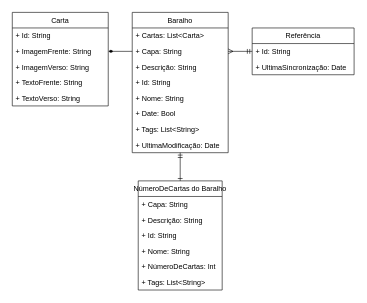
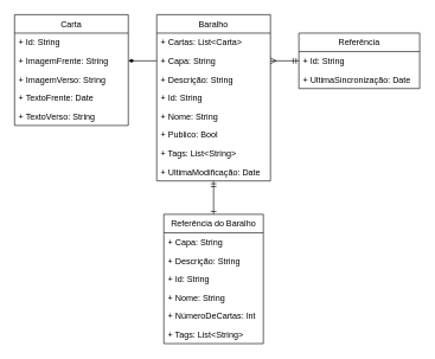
- <mxCell id="6" value="+ TextoFrente: String" style="text;strokeColor=none;fillColor=none;align=left;verticalAlign=top;spacingLeft=4;spacingRight=4;overflow=hidden;rotatable=0;points=[[0,0.5],[1,0.5]];portConstraint=eastwest;" parent="2" vertex="1"><mxGeometry y="104" width="160" height="26" as="geometry" /></mxCell>
+ <mxCell id="6" value="+ TextoFrente: Date" style="text;strokeColor=none;fillColor=none;align=left;verticalAlign=top;spacingLeft=4;spacingRight=4;overflow=hidden;rotatable=0;points=[[0,0.5],[1,0.5]];portConstraint=eastwest;" parent="2" vertex="1"><mxGeometry y="104" width="160" height="26" as="geometry" /></mxCell>
- <mxCell id="15" value="+ Date: Bool" style="text;strokeColor=none;fillColor=none;align=left;verticalAlign=top;spacingLeft=4;spacingRight=4;overflow=hidden;rotatable=0;points=[[0,0.5],[1,0.5]];portConstraint=eastwest;" parent="9" vertex="1"><mxGeometry y="156" width="160" height="26" as="geometry" /></mxCell>
+ <mxCell id="15" value="+ Publico: Bool" style="text;strokeColor=none;fillColor=none;align=left;verticalAlign=top;spacingLeft=4;spacingRight=4;overflow=hidden;rotatable=0;points=[[0,0.5],[1,0.5]];portConstraint=eastwest;" parent="9" vertex="1"><mxGeometry y="156" width="160" height="26" as="geometry" /></mxCell>
- <mxCell id="23" value="NúmeroDeCartas do Baralho" style="swimlane;fontStyle=0;childLayout=stackLayout;horizontal=1;startSize=26;fillColor=none;horizontalStack=0;resizeParent=1;resizeParentMax=0;resizeLast=0;collapsible=1;marginBottom=0;" parent="1" vertex="1"><mxGeometry x="230" y="301" width="140" height="182" as="geometry" /></mxCell>
+ <mxCell id="23" value="Referência do Baralho" style="swimlane;fontStyle=0;childLayout=stackLayout;horizontal=1;startSize=26;fillColor=none;horizontalStack=0;resizeParent=1;resizeParentMax=0;resizeLast=0;collapsible=1;marginBottom=0;" parent="1" vertex="1"><mxGeometry x="230" y="301" width="140" height="182" as="geometry" /></mxCell>
